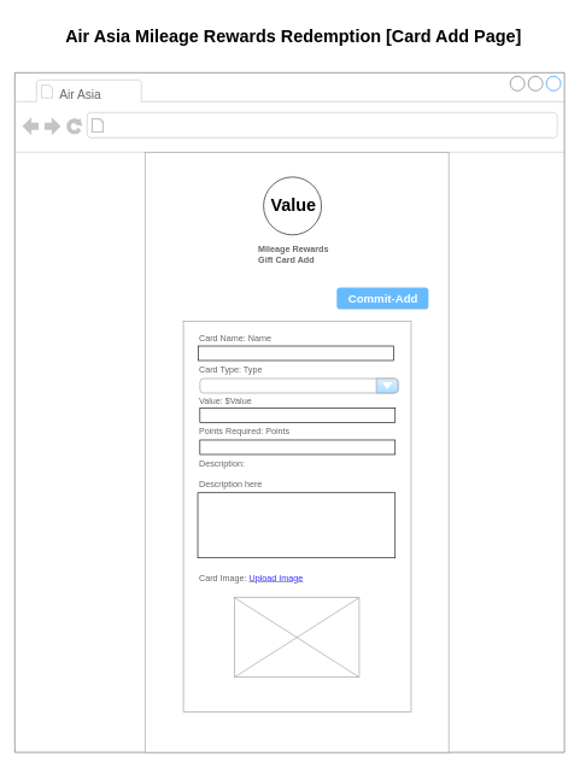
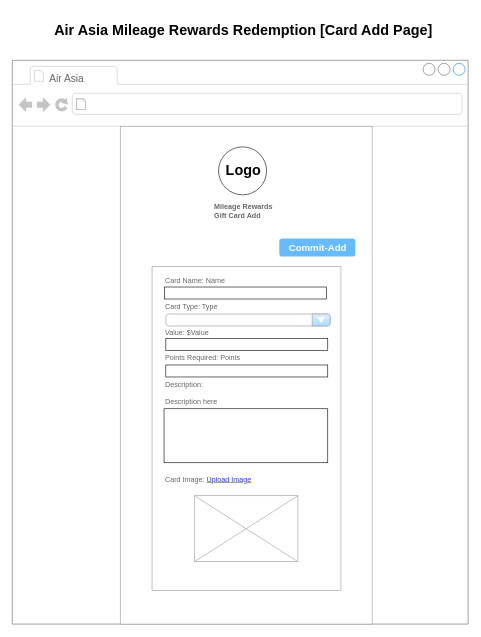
- <mxCell id="8" value="Value" style="text;strokeColor=none;fillColor=none;html=1;fontSize=24;fontStyle=1;verticalAlign=middle;align=center;" parent="4" vertex="1"><mxGeometry x="100" y="51.61" width="210" height="45.39" as="geometry" /></mxCell>
+ <mxCell id="8" value="Logo" style="text;strokeColor=none;fillColor=none;html=1;fontSize=24;fontStyle=1;verticalAlign=middle;align=center;" parent="4" vertex="1"><mxGeometry x="100" y="51.61" width="210" height="45.39" as="geometry" /></mxCell>
